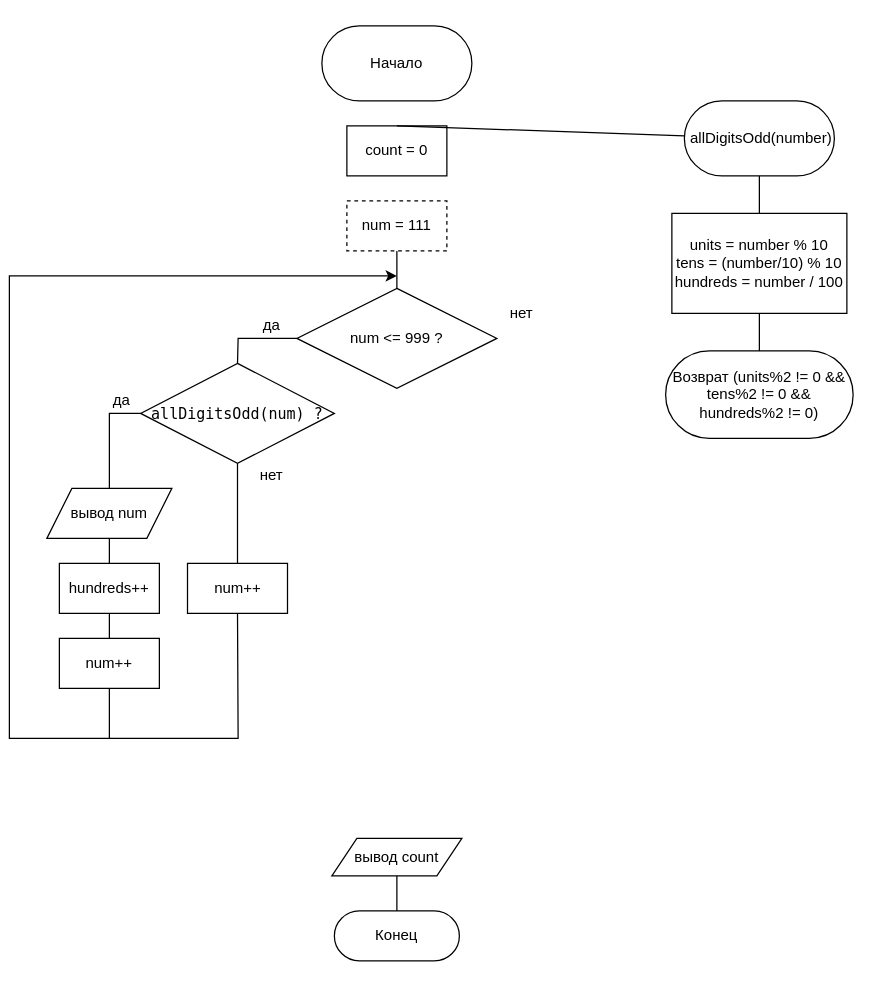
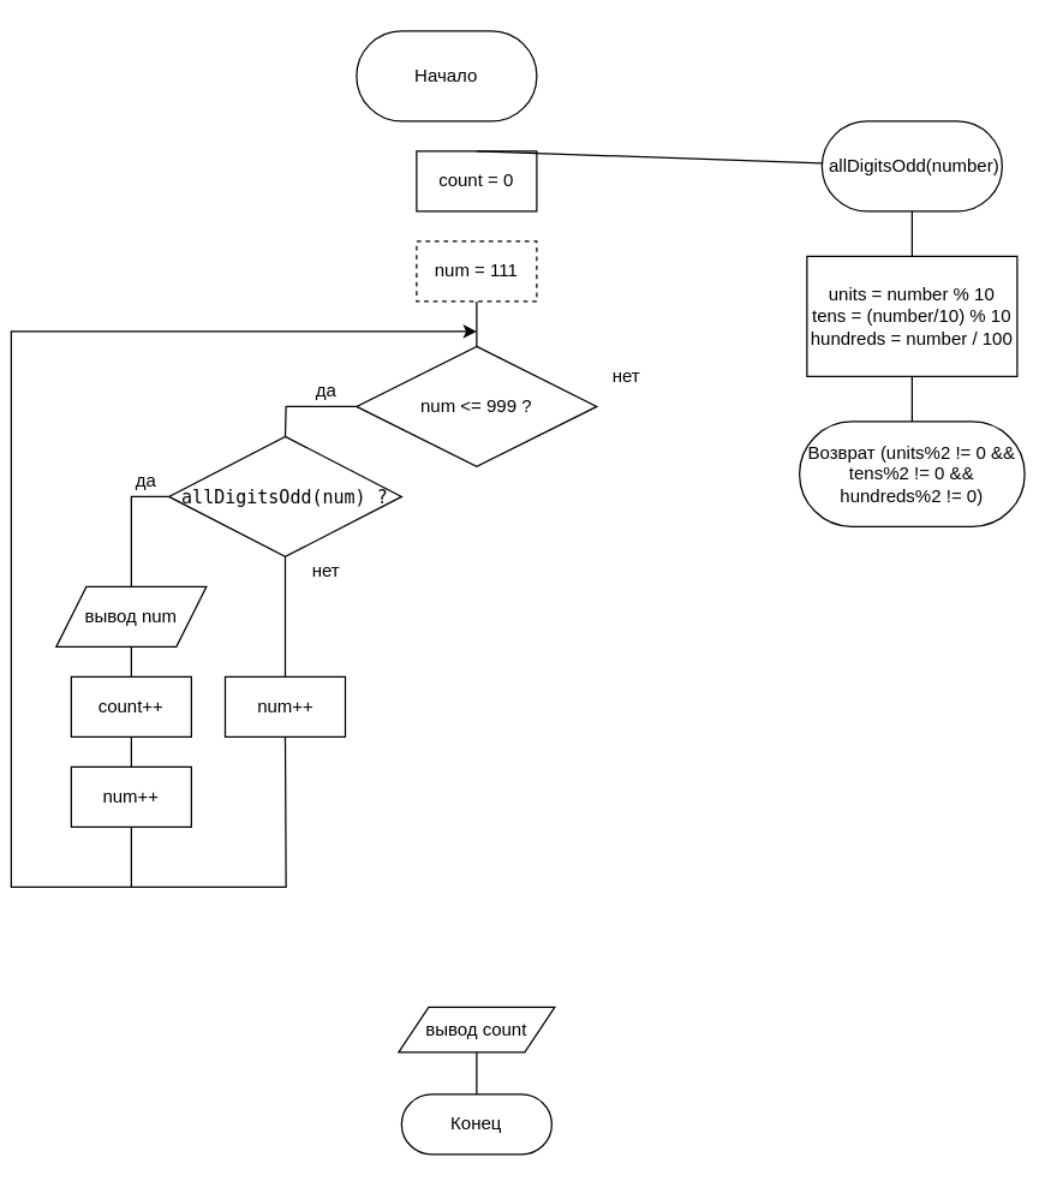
- <mxCell id="2" value="&lt;font style=&quot;color: rgb(0, 0, 0);&quot;&gt;Начало&lt;/font&gt;" style="rounded=1;whiteSpace=wrap;html=1;fillColor=#ffffff;strokeColor=#000000;fontColor=#000000;arcSize=50;" parent="1" vertex="1"><mxGeometry x="240" y="20" width="120" height="60" as="geometry" /></mxCell>
+ <mxCell id="2" value="&lt;font style=&quot;color: rgb(0, 0, 0);&quot;&gt;Начало&lt;/font&gt;" style="rounded=1;whiteSpace=wrap;html=1;fillColor=#ffffff;strokeColor=#000000;fontColor=#000000;arcSize=50;" parent="1" vertex="1"><mxGeometry x="220" y="20" width="120" height="60" as="geometry" /></mxCell>
- <mxCell id="17" value="hundreds++" style="rounded=0;whiteSpace=wrap;html=1;fillColor=#ffffff;strokeColor=#000000;fontColor=#000000;" parent="16" vertex="1"><mxGeometry x="-10" y="210" width="80" height="40" as="geometry" /></mxCell>
+ <mxCell id="17" value="count++" style="rounded=0;whiteSpace=wrap;html=1;fillColor=#ffffff;strokeColor=#000000;fontColor=#000000;" parent="16" vertex="1"><mxGeometry x="-10" y="210" width="80" height="40" as="geometry" /></mxCell>
